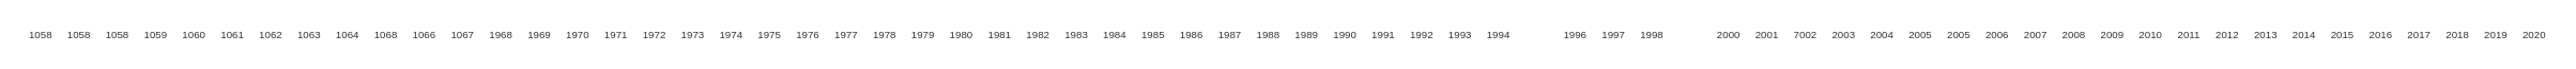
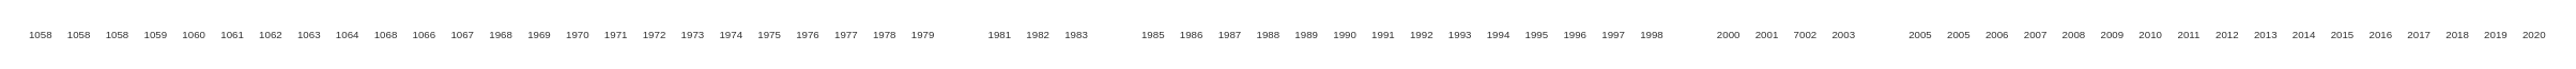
- <mxCell id="42" value="1980" style="html=1;whiteSpace=wrap;;whiteSpace=wrap;fontSize=13;fontColor=#333333;spacing=3;strokeOpacity=0;fillOpacity=0;rounded=1;absoluteArcSize=1;arcSize=7.2;fillColor=#ffffff;strokeWidth=2;" vertex="1" zOrder="53" parent="1"><mxGeometry x="1172" y="20" width="48" height="45" as="geometry" /></mxCell>
- <mxCell id="38" value="1984" style="html=1;whiteSpace=wrap;;whiteSpace=wrap;fontSize=13;fontColor=#333333;spacing=3;strokeOpacity=0;fillOpacity=0;rounded=1;absoluteArcSize=1;arcSize=7.2;fillColor=#ffffff;strokeWidth=2;" vertex="1" zOrder="49" parent="1"><mxGeometry x="1364" y="20" width="48" height="45" as="geometry" /></mxCell>
+ <mxCell id="7" value="1995" style="html=1;whiteSpace=wrap;;whiteSpace=wrap;fontSize=13;fontColor=#333333;spacing=3;strokeOpacity=0;fillOpacity=0;rounded=1;absoluteArcSize=1;arcSize=7.2;fillColor=#ffffff;strokeWidth=2;" vertex="1" zOrder="16" parent="1"><mxGeometry x="1892" y="20" width="48" height="45" as="geometry" /></mxCell>
- <mxCell id="15" value="2004" style="html=1;whiteSpace=wrap;;whiteSpace=wrap;fontSize=13;fontColor=#333333;spacing=3;strokeOpacity=0;fillOpacity=0;rounded=1;absoluteArcSize=1;arcSize=7.2;fillColor=#ffffff;strokeWidth=2;" vertex="1" zOrder="25" parent="1"><mxGeometry x="2324" y="20" width="48" height="45" as="geometry" /></mxCell>
